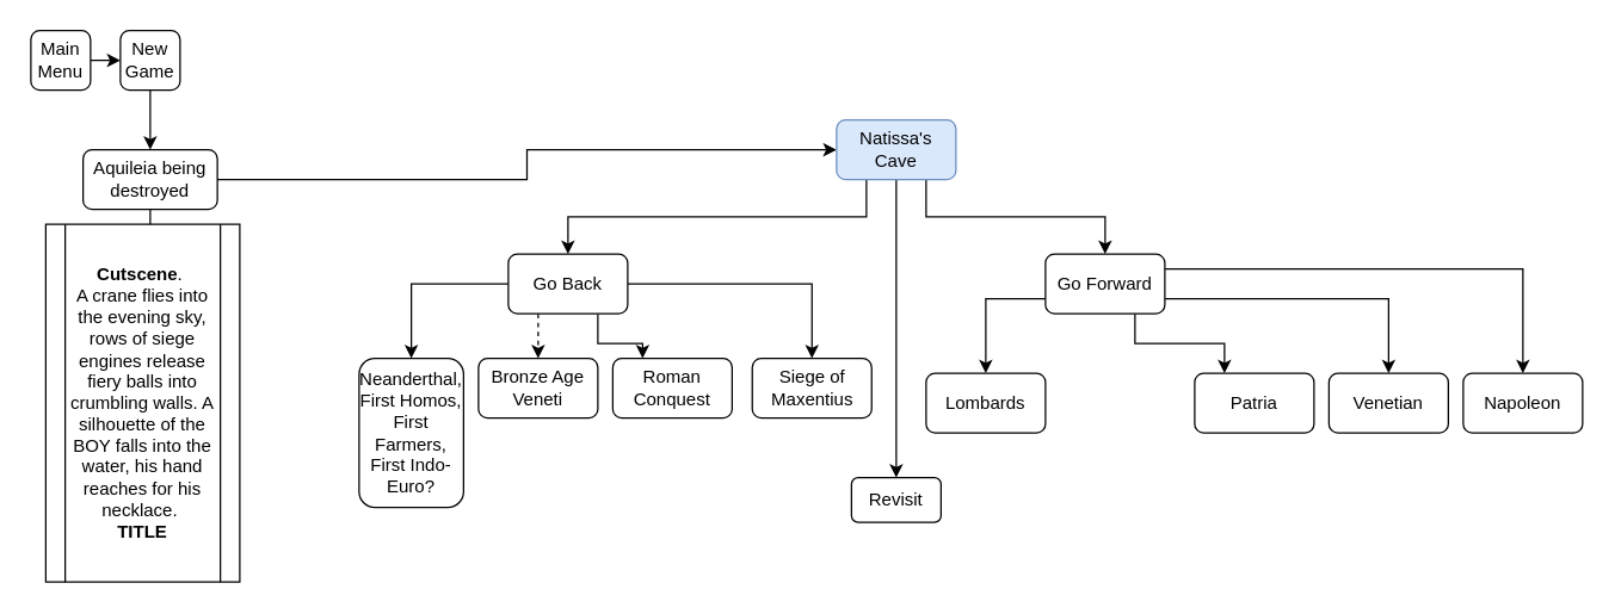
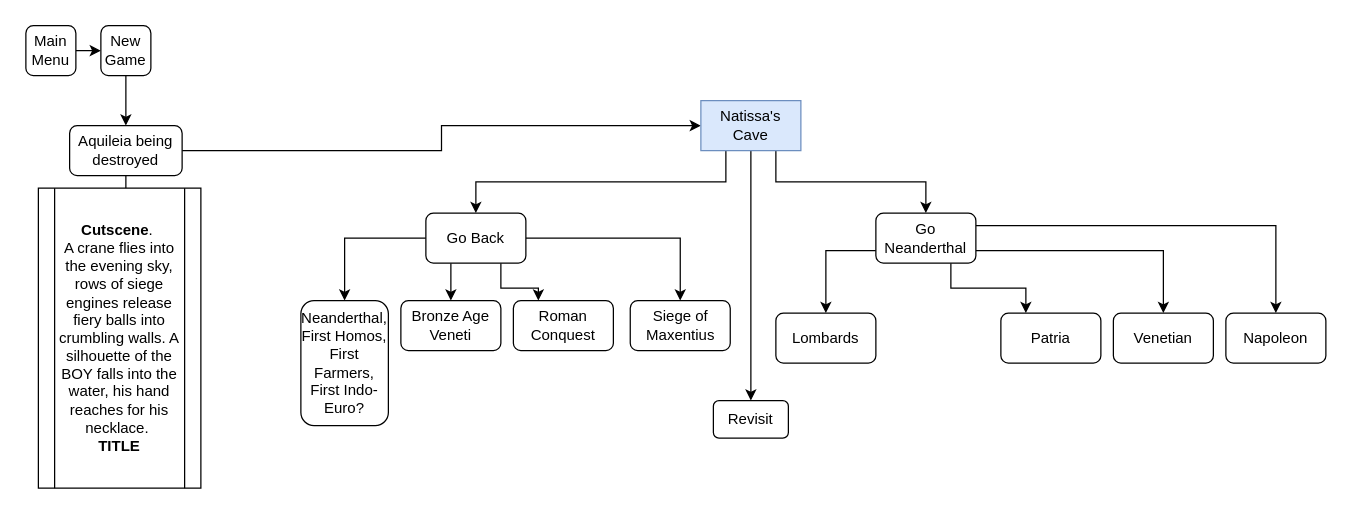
- <mxCell id="13" value="Natissa's Cave" style="rounded=1;whiteSpace=wrap;html=1;fillColor=#dae8fc;strokeColor=#6c8ebf;" parent="1" vertex="1"><mxGeometry x="560" y="80" width="80" height="40" as="geometry" /></mxCell>
+ <mxCell id="13" value="Natissa's Cave" style="whiteSpace=wrap;html=1;fillColor=#dae8fc;strokeColor=#6c8ebf;rounded=0;" parent="1" vertex="1"><mxGeometry x="560" y="80" width="80" height="40" as="geometry" /></mxCell>
- <mxCell id="23" value="Go Forward" style="rounded=1;whiteSpace=wrap;html=1;" parent="1" vertex="1"><mxGeometry x="700" y="170" width="80" height="40" as="geometry" /></mxCell>
+ <mxCell id="23" value="Go Neanderthal" style="rounded=1;whiteSpace=wrap;html=1;" parent="1" vertex="1"><mxGeometry x="700" y="170" width="80" height="40" as="geometry" /></mxCell>
- <mxCell id="16" style="edgeStyle=orthogonalEdgeStyle;rounded=0;orthogonalLoop=1;jettySize=auto;html=1;exitX=0.25;exitY=1;exitDx=0;exitDy=0;entryX=0.5;entryY=0;entryDx=0;entryDy=0;dashed=1;" edge="1" parent="1" source="18" target="25"><mxGeometry relative="1" as="geometry" /></mxCell>
+ <mxCell id="16" style="edgeStyle=orthogonalEdgeStyle;rounded=0;orthogonalLoop=1;jettySize=auto;html=1;exitX=0.25;exitY=1;exitDx=0;exitDy=0;entryX=0.5;entryY=0;entryDx=0;entryDy=0;" edge="1" parent="1" source="18" target="25"><mxGeometry relative="1" as="geometry" /></mxCell>
